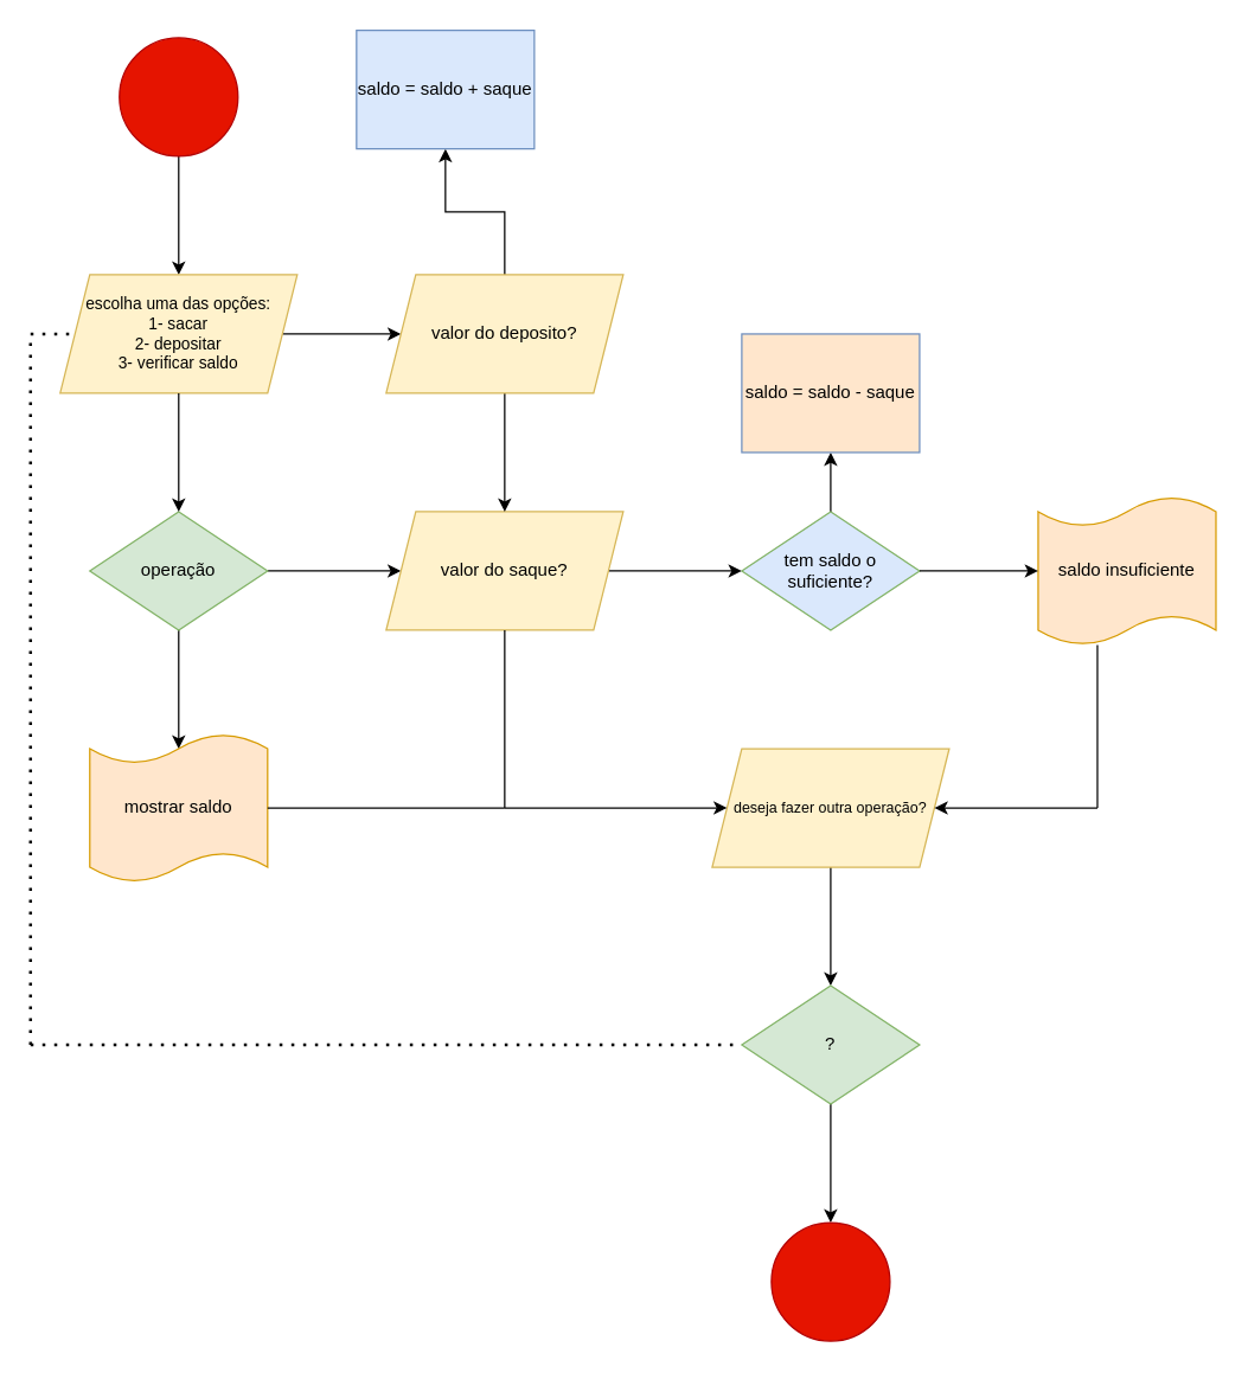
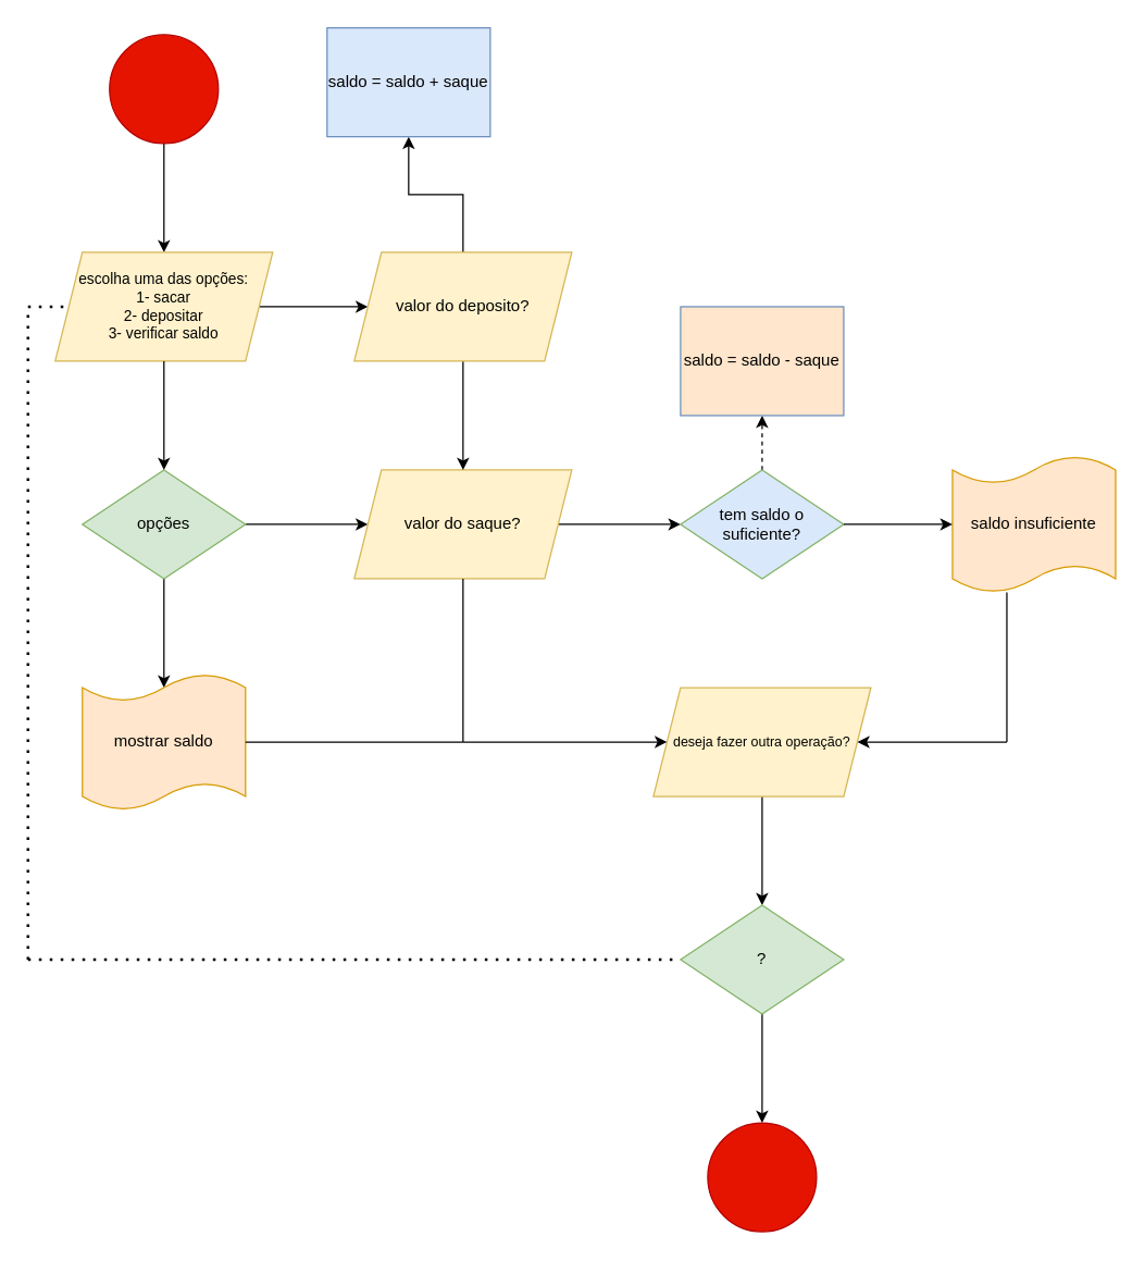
- <mxCell id="15" style="edgeStyle=orthogonalEdgeStyle;rounded=0;orthogonalLoop=1;jettySize=auto;html=1;exitX=0.5;exitY=0;exitDx=0;exitDy=0;entryX=0.5;entryY=1;entryDx=0;entryDy=0;" parent="1" source="16" target="18" edge="1"><mxGeometry relative="1" as="geometry" /></mxCell>
+ <mxCell id="15" style="edgeStyle=orthogonalEdgeStyle;rounded=0;orthogonalLoop=1;jettySize=auto;html=1;exitX=0.5;exitY=0;exitDx=0;exitDy=0;entryX=0.5;entryY=1;entryDx=0;entryDy=0;dashed=1;" parent="1" source="16" target="18" edge="1"><mxGeometry relative="1" as="geometry" /></mxCell>
- <mxCell id="8" value="operação" style="rhombus;whiteSpace=wrap;html=1;fillColor=#d5e8d4;strokeColor=#82b366;" parent="1" vertex="1"><mxGeometry x="60" y="345" width="120" height="80" as="geometry" /></mxCell>
+ <mxCell id="8" value="opções" style="rhombus;whiteSpace=wrap;html=1;fillColor=#d5e8d4;strokeColor=#82b366;" parent="1" vertex="1"><mxGeometry x="60" y="345" width="120" height="80" as="geometry" /></mxCell>
